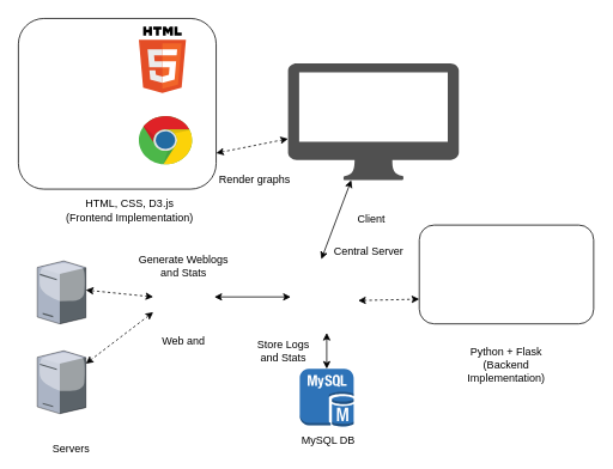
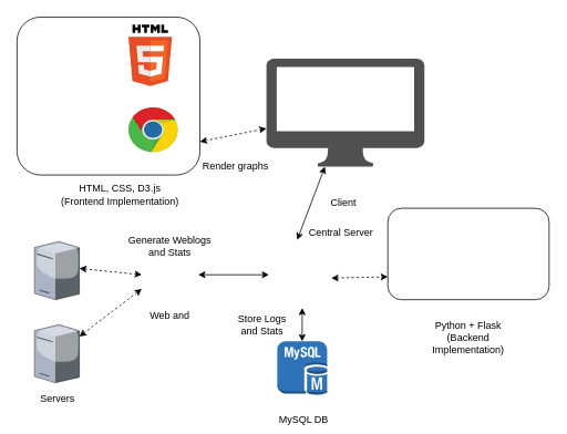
- <mxCell id="13" value="MySQL DB" style="text;html=1;strokeColor=none;fillColor=none;align=center;verticalAlign=middle;whiteSpace=wrap;rounded=0;" parent="1" vertex="1"><mxGeometry x="320" y="480" width="90" height="20" as="geometry" /></mxCell>
+ <mxCell id="13" value="MySQL DB" style="text;html=1;strokeColor=none;fillColor=none;align=center;verticalAlign=middle;whiteSpace=wrap;rounded=0;" parent="1" vertex="1"><mxGeometry x="320" y="495" width="90" height="20" as="geometry" /></mxCell>
- <mxCell id="26" value="Servers" style="text;html=1;strokeColor=none;fillColor=none;align=center;verticalAlign=middle;whiteSpace=wrap;rounded=0;" parent="1" vertex="1"><mxGeometry x="44" y="490" width="70" height="20" as="geometry" /></mxCell>
+ <mxCell id="26" value="Servers" style="text;html=1;strokeColor=none;fillColor=none;align=center;verticalAlign=middle;whiteSpace=wrap;rounded=0;" parent="1" vertex="1"><mxGeometry x="34" y="470" width="70" height="20" as="geometry" /></mxCell>
